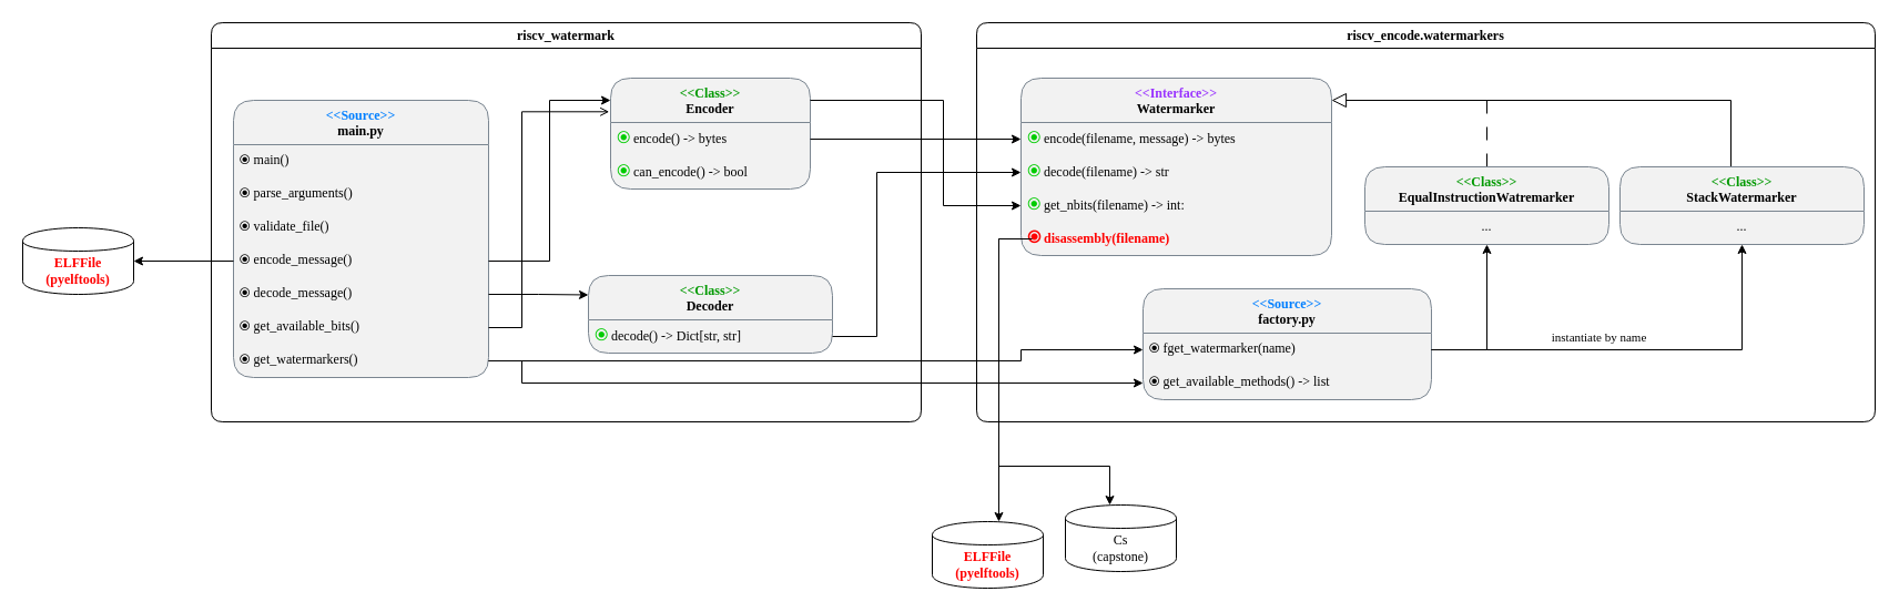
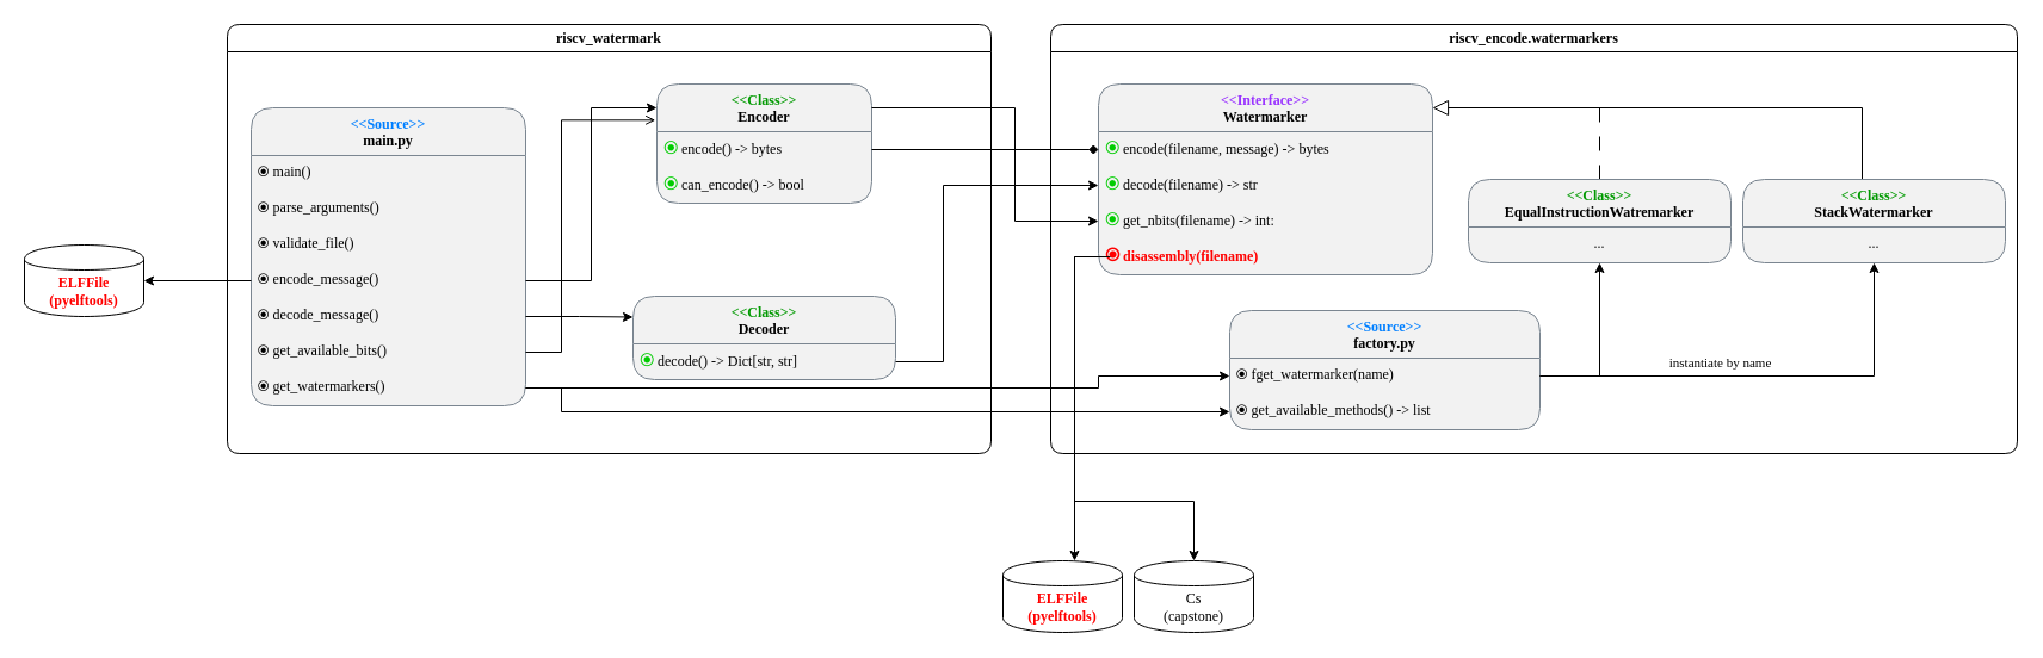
- <mxCell id="39" style="edgeStyle=orthogonalEdgeStyle;rounded=0;orthogonalLoop=1;jettySize=auto;html=1;" edge="1" parent="1" source="4" target="21"><mxGeometry relative="1" as="geometry" /></mxCell>
+ <mxCell id="39" style="edgeStyle=orthogonalEdgeStyle;rounded=0;orthogonalLoop=1;jettySize=auto;html=1;endArrow=diamond;" edge="1" parent="1" source="4" target="21"><mxGeometry relative="1" as="geometry" /></mxCell>
- <mxCell id="45" value="Cs&lt;br&gt;(capstone)" style="shape=cylinder;whiteSpace=wrap;html=1;boundedLbl=1;backgroundOutline=1;fontFamily=JetBrains Mono;fontSource=https%3A%2F%2Ffonts.googleapis.com%2Fcss%3Ffamily%3DJetBrains%2BMono;" vertex="1" parent="1"><mxGeometry x="960" y="455" width="100" height="60" as="geometry" /></mxCell>
+ <mxCell id="45" value="Cs&lt;br&gt;(capstone)" style="shape=cylinder;whiteSpace=wrap;html=1;boundedLbl=1;backgroundOutline=1;fontFamily=JetBrains Mono;fontSource=https%3A%2F%2Ffonts.googleapis.com%2Fcss%3Ffamily%3DJetBrains%2BMono;" vertex="1" parent="1"><mxGeometry x="950" y="470" width="100" height="60" as="geometry" /></mxCell>
